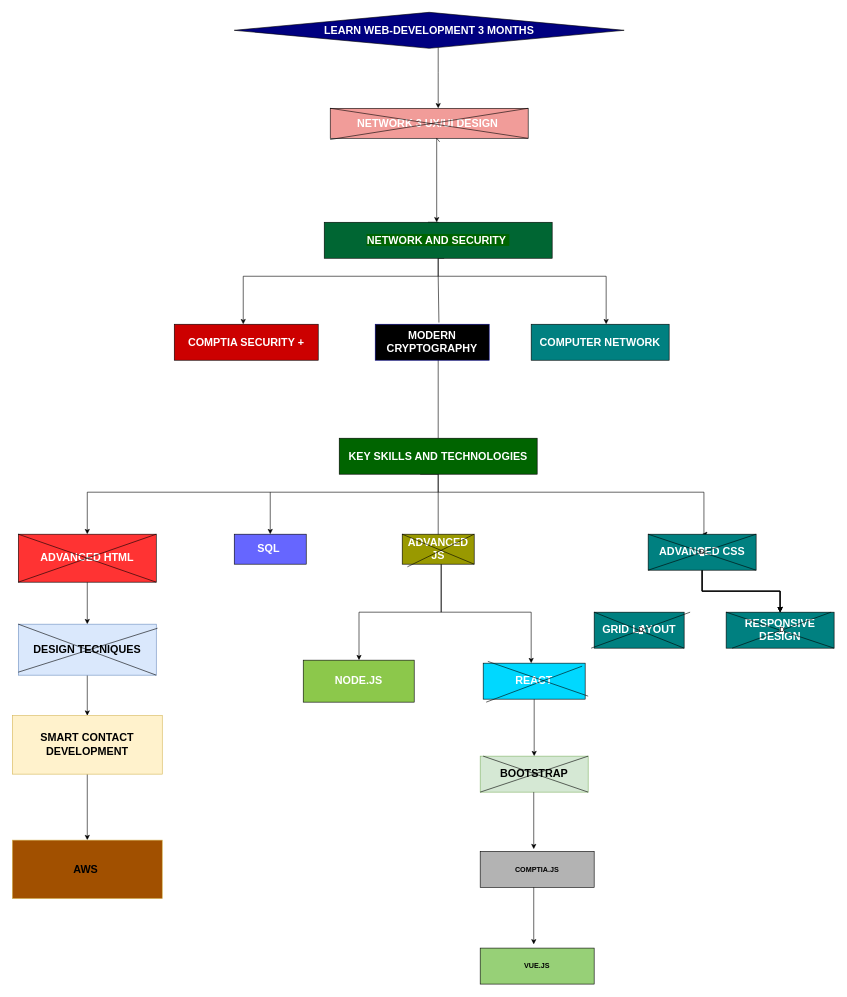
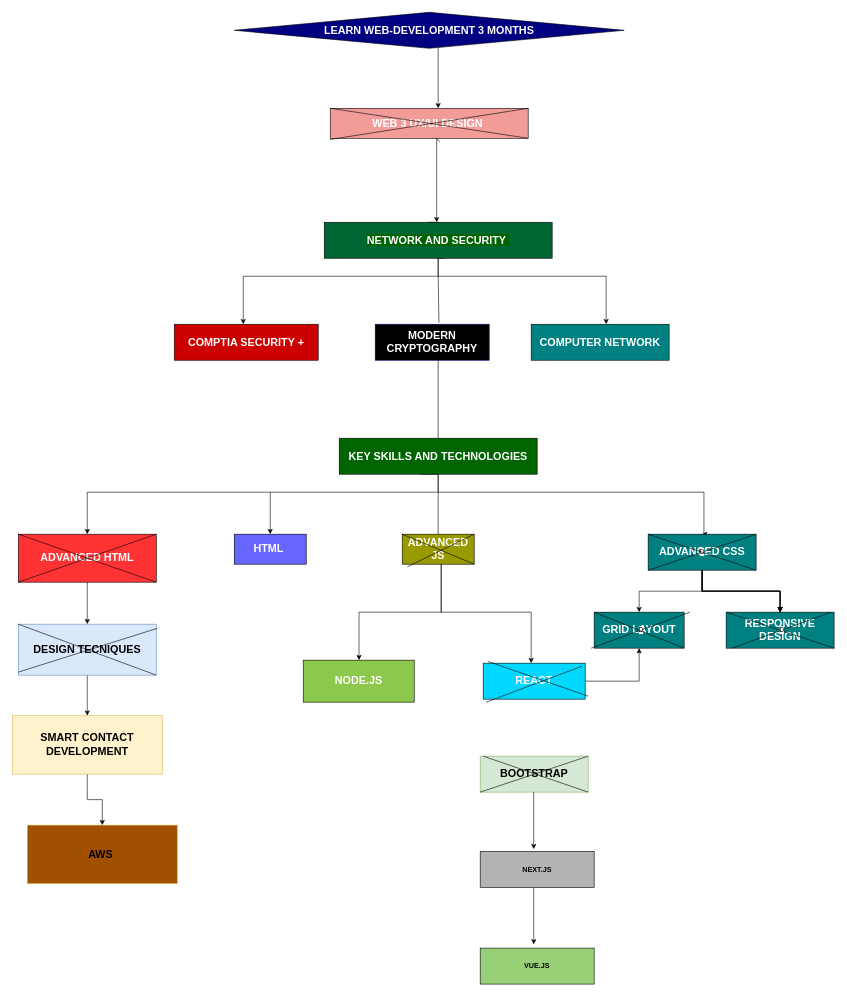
- <mxCell id="28" value="&lt;h2&gt;&lt;b&gt;&lt;font color=&quot;#ffffff&quot;&gt;NETWORK 3 UX/UI DESIGN&amp;nbsp;&lt;/font&gt;&lt;/b&gt;&lt;/h2&gt;" style="rounded=0;whiteSpace=wrap;html=1;fillColor=#F19C99;" parent="1" vertex="1"><mxGeometry x="550" y="180" width="330" height="50" as="geometry" /></mxCell>
+ <mxCell id="28" value="&lt;h2&gt;&lt;b&gt;&lt;font color=&quot;#ffffff&quot;&gt;WEB 3 UX/UI DESIGN&amp;nbsp;&lt;/font&gt;&lt;/b&gt;&lt;/h2&gt;" style="rounded=0;whiteSpace=wrap;html=1;fillColor=#F19C99;" parent="1" vertex="1"><mxGeometry x="550" y="180" width="330" height="50" as="geometry" /></mxCell>
- <mxCell id="32" value="&lt;h2&gt;&lt;font color=&quot;#ffffff&quot;&gt;SQL&amp;nbsp;&lt;/font&gt;&lt;/h2&gt;" style="rounded=0;whiteSpace=wrap;html=1;fillColor=#6666FF;" parent="1" vertex="1"><mxGeometry x="390" y="890" width="120" height="50" as="geometry" /></mxCell>
+ <mxCell id="32" value="&lt;h2&gt;&lt;font color=&quot;#ffffff&quot;&gt;HTML&amp;nbsp;&lt;/font&gt;&lt;/h2&gt;" style="rounded=0;whiteSpace=wrap;html=1;fillColor=#6666FF;" parent="1" vertex="1"><mxGeometry x="390" y="890" width="120" height="50" as="geometry" /></mxCell>
+ <mxCell id="14" value="" style="edgeStyle=orthogonalEdgeStyle;rounded=0;orthogonalLoop=1;jettySize=auto;html=1;" parent="1" source="15" target="38" edge="1"><mxGeometry relative="1" as="geometry" /></mxCell>
- <mxCell id="20" value="" style="edgeStyle=orthogonalEdgeStyle;rounded=0;orthogonalLoop=1;jettySize=auto;html=1;" parent="1" source="21" target="42" edge="1"><mxGeometry relative="1" as="geometry" /></mxCell>
+ <mxCell id="20" value="" style="edgeStyle=orthogonalEdgeStyle;rounded=0;orthogonalLoop=1;jettySize=auto;html=1;" parent="1" source="21" target="38" edge="1"><mxGeometry relative="1" as="geometry" /></mxCell>
- <mxCell id="61" value="&lt;h2&gt;AWS&amp;nbsp;&lt;/h2&gt;" style="whiteSpace=wrap;html=1;fillColor=#A15000;strokeColor=#d6b656;rounded=0;" vertex="1" parent="1"><mxGeometry x="20" y="1400" width="250" height="97.5" as="geometry" /></mxCell>
+ <mxCell id="61" value="&lt;h2&gt;AWS&amp;nbsp;&lt;/h2&gt;" style="whiteSpace=wrap;html=1;fillColor=#A15000;strokeColor=#d6b656;rounded=0;" vertex="1" parent="1"><mxGeometry x="45" y="1375" width="250" height="97.5" as="geometry" /></mxCell>
- <mxCell id="62" value="&lt;b&gt;COMPTIA.JS&lt;/b&gt;" style="whiteSpace=wrap;html=1;fillColor=#B3B3B3;" vertex="1" parent="1"><mxGeometry x="800" y="1418.75" width="190" height="60" as="geometry" /></mxCell>
+ <mxCell id="62" value="&lt;b&gt;NEXT.JS&lt;/b&gt;" style="whiteSpace=wrap;html=1;fillColor=#B3B3B3;" vertex="1" parent="1"><mxGeometry x="800" y="1418.75" width="190" height="60" as="geometry" /></mxCell>
